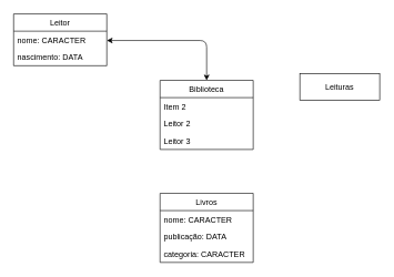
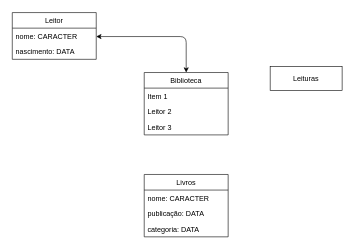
- <mxCell id="8" value="Item 2" style="text;strokeColor=none;fillColor=none;align=left;verticalAlign=top;spacingLeft=4;spacingRight=4;overflow=hidden;rotatable=0;points=[[0,0.5],[1,0.5]];portConstraint=eastwest;" vertex="1" parent="7"><mxGeometry y="26" width="140" height="26" as="geometry" /></mxCell>
+ <mxCell id="8" value="Item 1" style="text;strokeColor=none;fillColor=none;align=left;verticalAlign=top;spacingLeft=4;spacingRight=4;overflow=hidden;rotatable=0;points=[[0,0.5],[1,0.5]];portConstraint=eastwest;" vertex="1" parent="7"><mxGeometry y="26" width="140" height="26" as="geometry" /></mxCell>
- <mxCell id="14" value="categoria: CARACTER" style="text;strokeColor=none;fillColor=none;align=left;verticalAlign=top;spacingLeft=4;spacingRight=4;overflow=hidden;rotatable=0;points=[[0,0.5],[1,0.5]];portConstraint=eastwest;" vertex="1" parent="11"><mxGeometry y="78" width="140" height="26" as="geometry" /></mxCell>
+ <mxCell id="14" value="categoria: DATA" style="text;strokeColor=none;fillColor=none;align=left;verticalAlign=top;spacingLeft=4;spacingRight=4;overflow=hidden;rotatable=0;points=[[0,0.5],[1,0.5]];portConstraint=eastwest;" vertex="1" parent="11"><mxGeometry y="78" width="140" height="26" as="geometry" /></mxCell>
